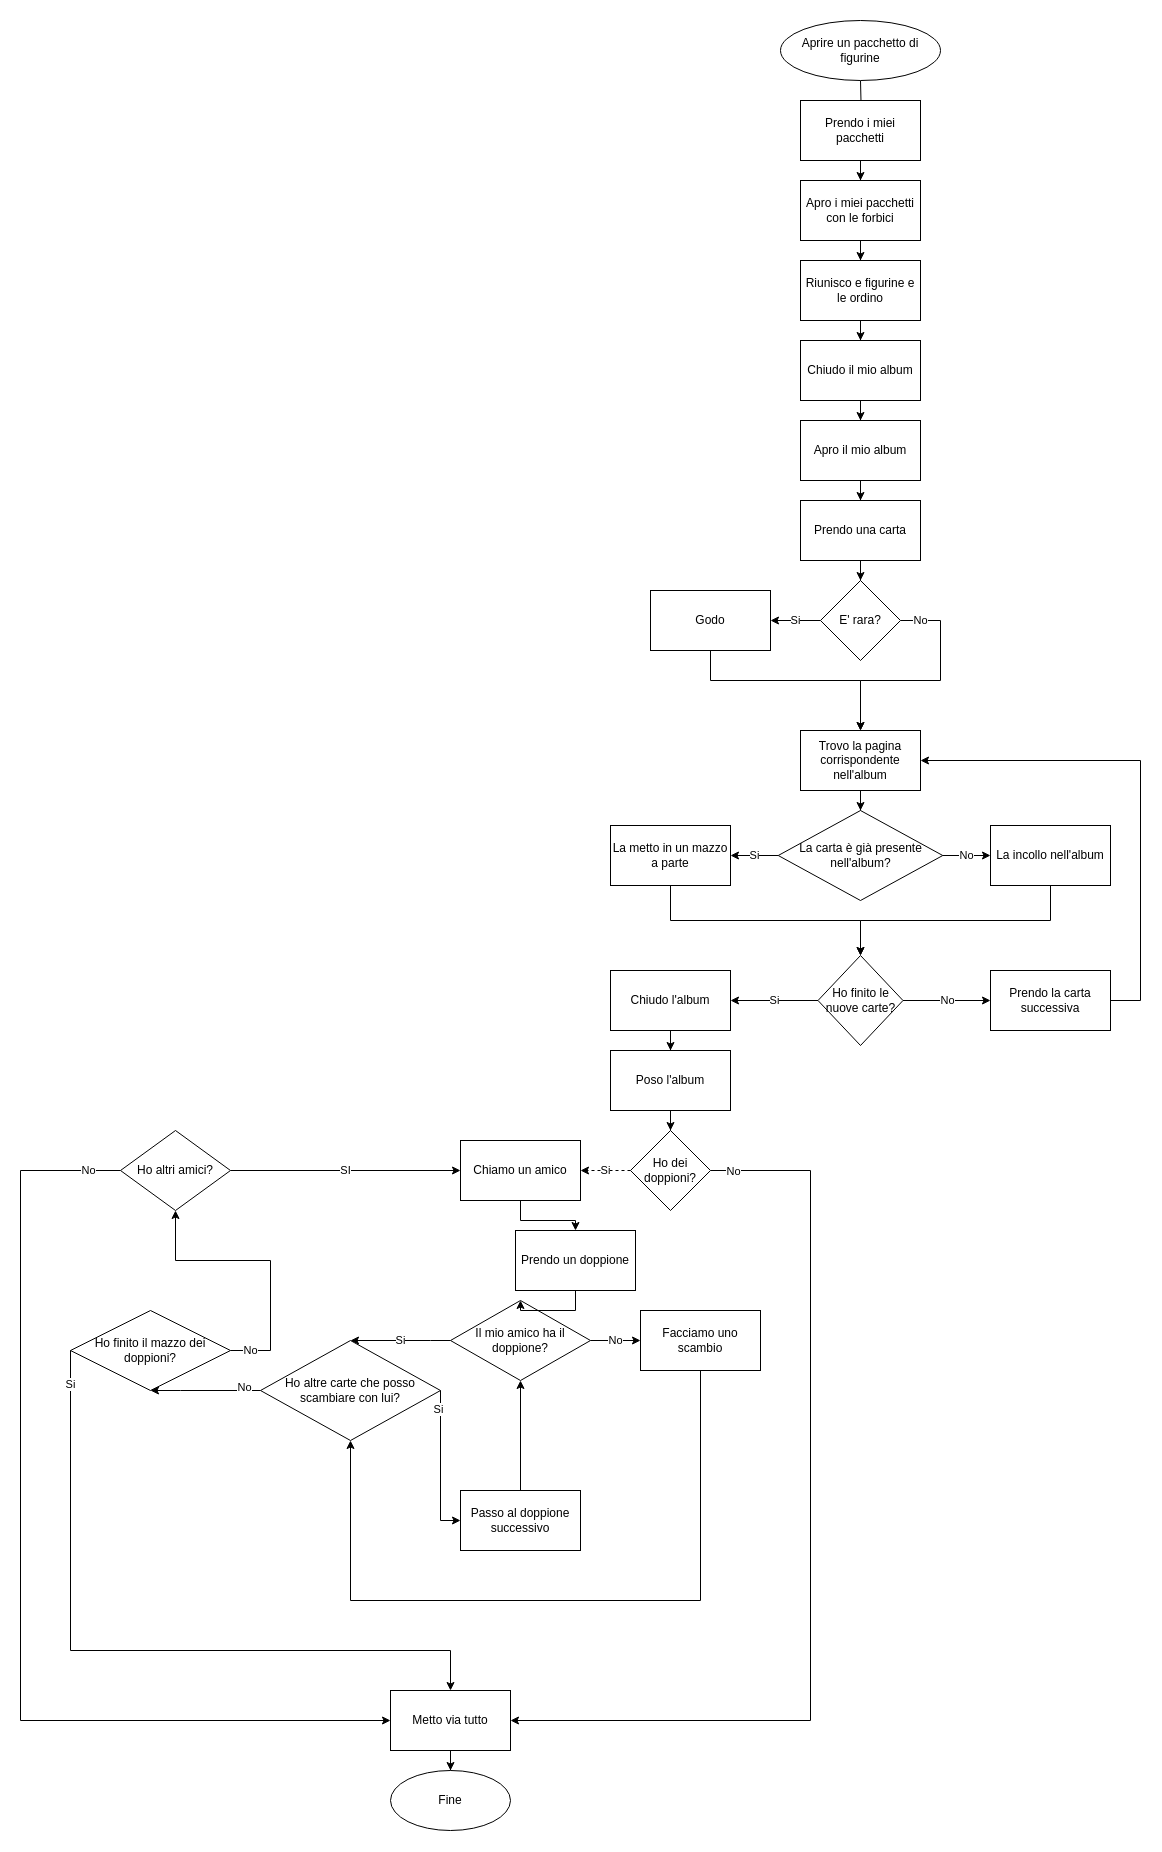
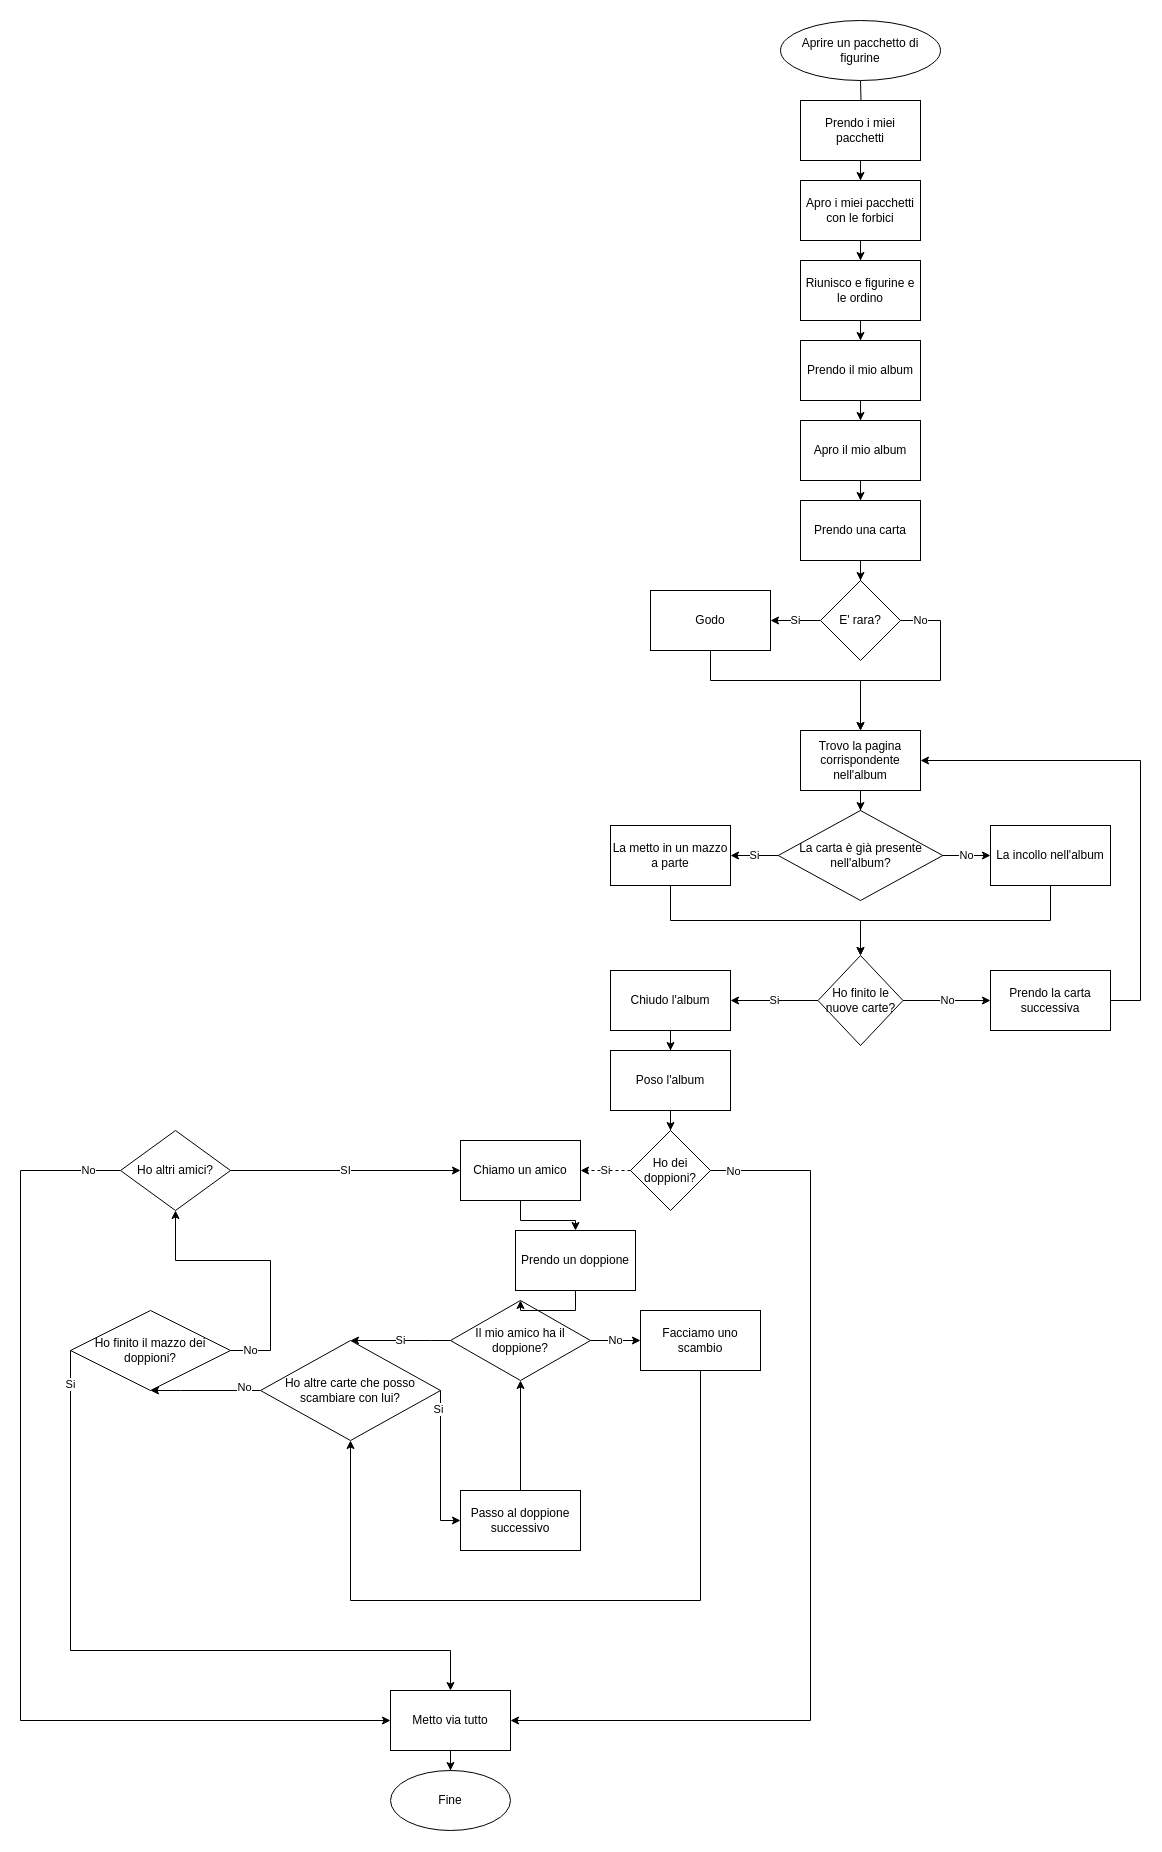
- <mxCell id="10" value="Chiudo il mio album" style="rounded=0;whiteSpace=wrap;html=1;" vertex="1" parent="1"><mxGeometry x="800" y="340" width="120" height="60" as="geometry" /></mxCell>
+ <mxCell id="10" value="Prendo il mio album" style="rounded=0;whiteSpace=wrap;html=1;" vertex="1" parent="1"><mxGeometry x="800" y="340" width="120" height="60" as="geometry" /></mxCell>
